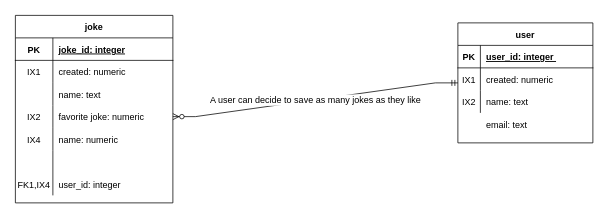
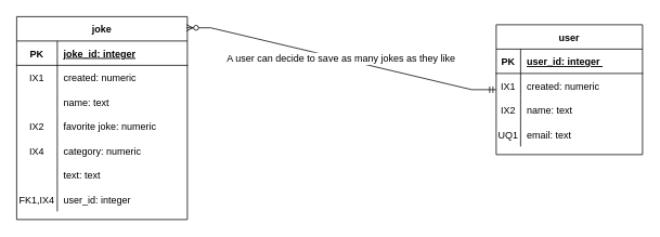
- <mxCell id="37" value="A user can decide to save as many jokes as they like" style="edgeStyle=entityRelationEdgeStyle;fontSize=12;html=1;endArrow=ERzeroToMany;startArrow=ERmandOne;rounded=0;" parent="1" source="2" target="27" edge="1"><mxGeometry width="100" height="100" relative="1" as="geometry"><mxPoint x="460" y="50" as="sourcePoint" /><mxPoint x="450" y="200" as="targetPoint" /></mxGeometry></mxCell>
+ <mxCell id="37" value="A user can decide to save as many jokes as they like" style="edgeStyle=entityRelationEdgeStyle;fontSize=12;html=1;endArrow=ERzeroToMany;startArrow=ERmandOne;rounded=0;entryX=0.994;entryY=0.055;entryDx=0;entryDy=0;entryPerimeter=0;" parent="1" source="2" target="15" edge="1"><mxGeometry width="100" height="100" relative="1" as="geometry"><mxPoint x="460" y="50" as="sourcePoint" /><mxPoint x="450" y="200" as="targetPoint" /></mxGeometry></mxCell>
+ <mxCell id="13" value="UQ1" style="shape=partialRectangle;connectable=0;fillColor=none;top=0;left=0;bottom=0;right=0;editable=1;overflow=hidden;" parent="12" vertex="1"><mxGeometry width="30" height="30" as="geometry"><mxRectangle width="30" height="30" as="alternateBounds" /></mxGeometry></mxCell>
- <mxCell id="30" value="name: numeric" style="shape=partialRectangle;connectable=0;fillColor=none;top=0;left=0;bottom=0;right=0;align=left;spacingLeft=6;overflow=hidden;" parent="28" vertex="1"><mxGeometry x="50" width="160" height="30" as="geometry"><mxRectangle width="160" height="30" as="alternateBounds" /></mxGeometry></mxCell>
+ <mxCell id="30" value="category: numeric" style="shape=partialRectangle;connectable=0;fillColor=none;top=0;left=0;bottom=0;right=0;align=left;spacingLeft=6;overflow=hidden;" parent="28" vertex="1"><mxGeometry x="50" width="160" height="30" as="geometry"><mxRectangle width="160" height="30" as="alternateBounds" /></mxGeometry></mxCell>
+ <mxCell id="33" value="text: text" style="shape=partialRectangle;connectable=0;fillColor=none;top=0;left=0;bottom=0;right=0;align=left;spacingLeft=6;overflow=hidden;" parent="31" vertex="1"><mxGeometry x="50" width="160" height="30" as="geometry"><mxRectangle width="160" height="30" as="alternateBounds" /></mxGeometry></mxCell>
